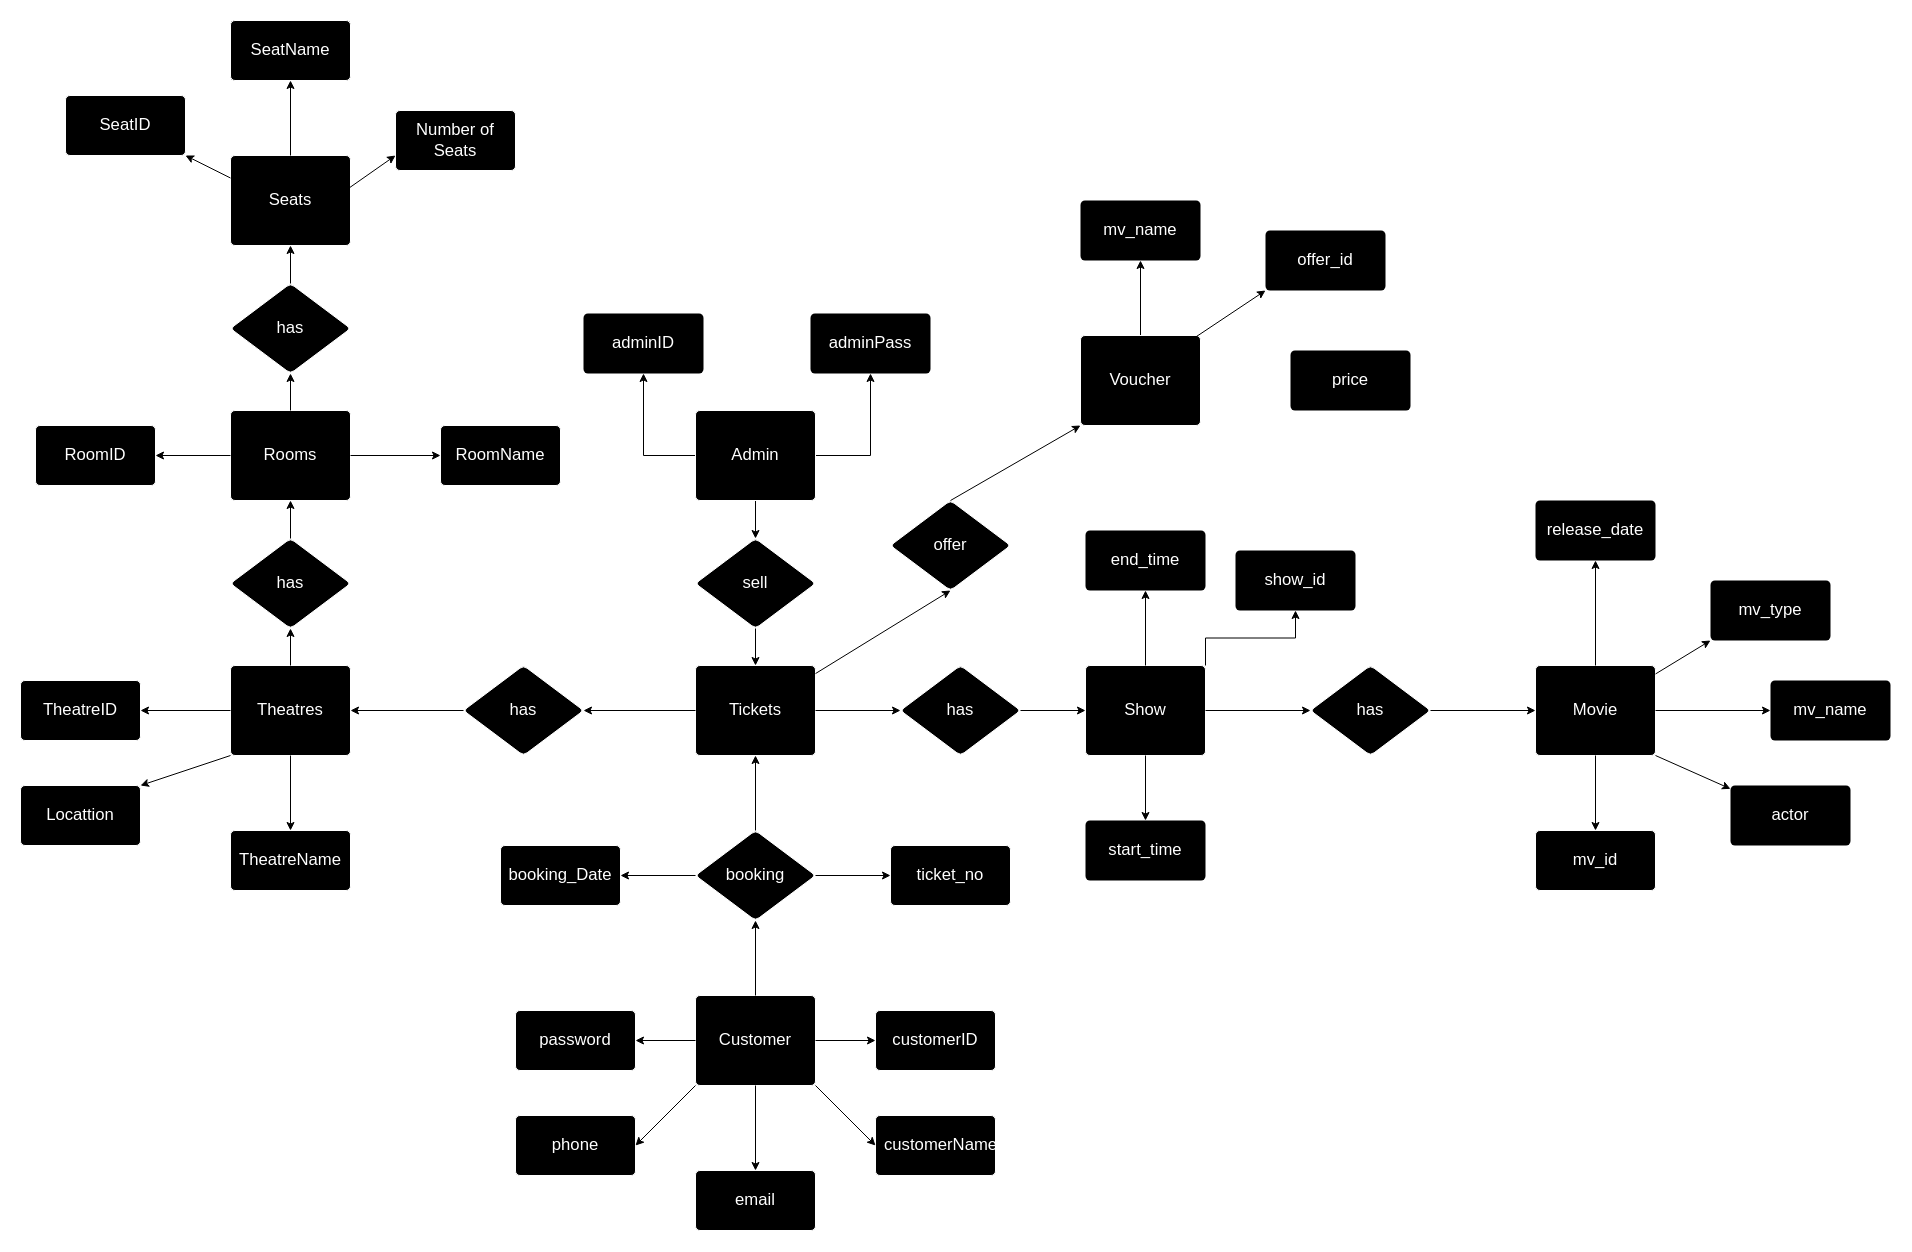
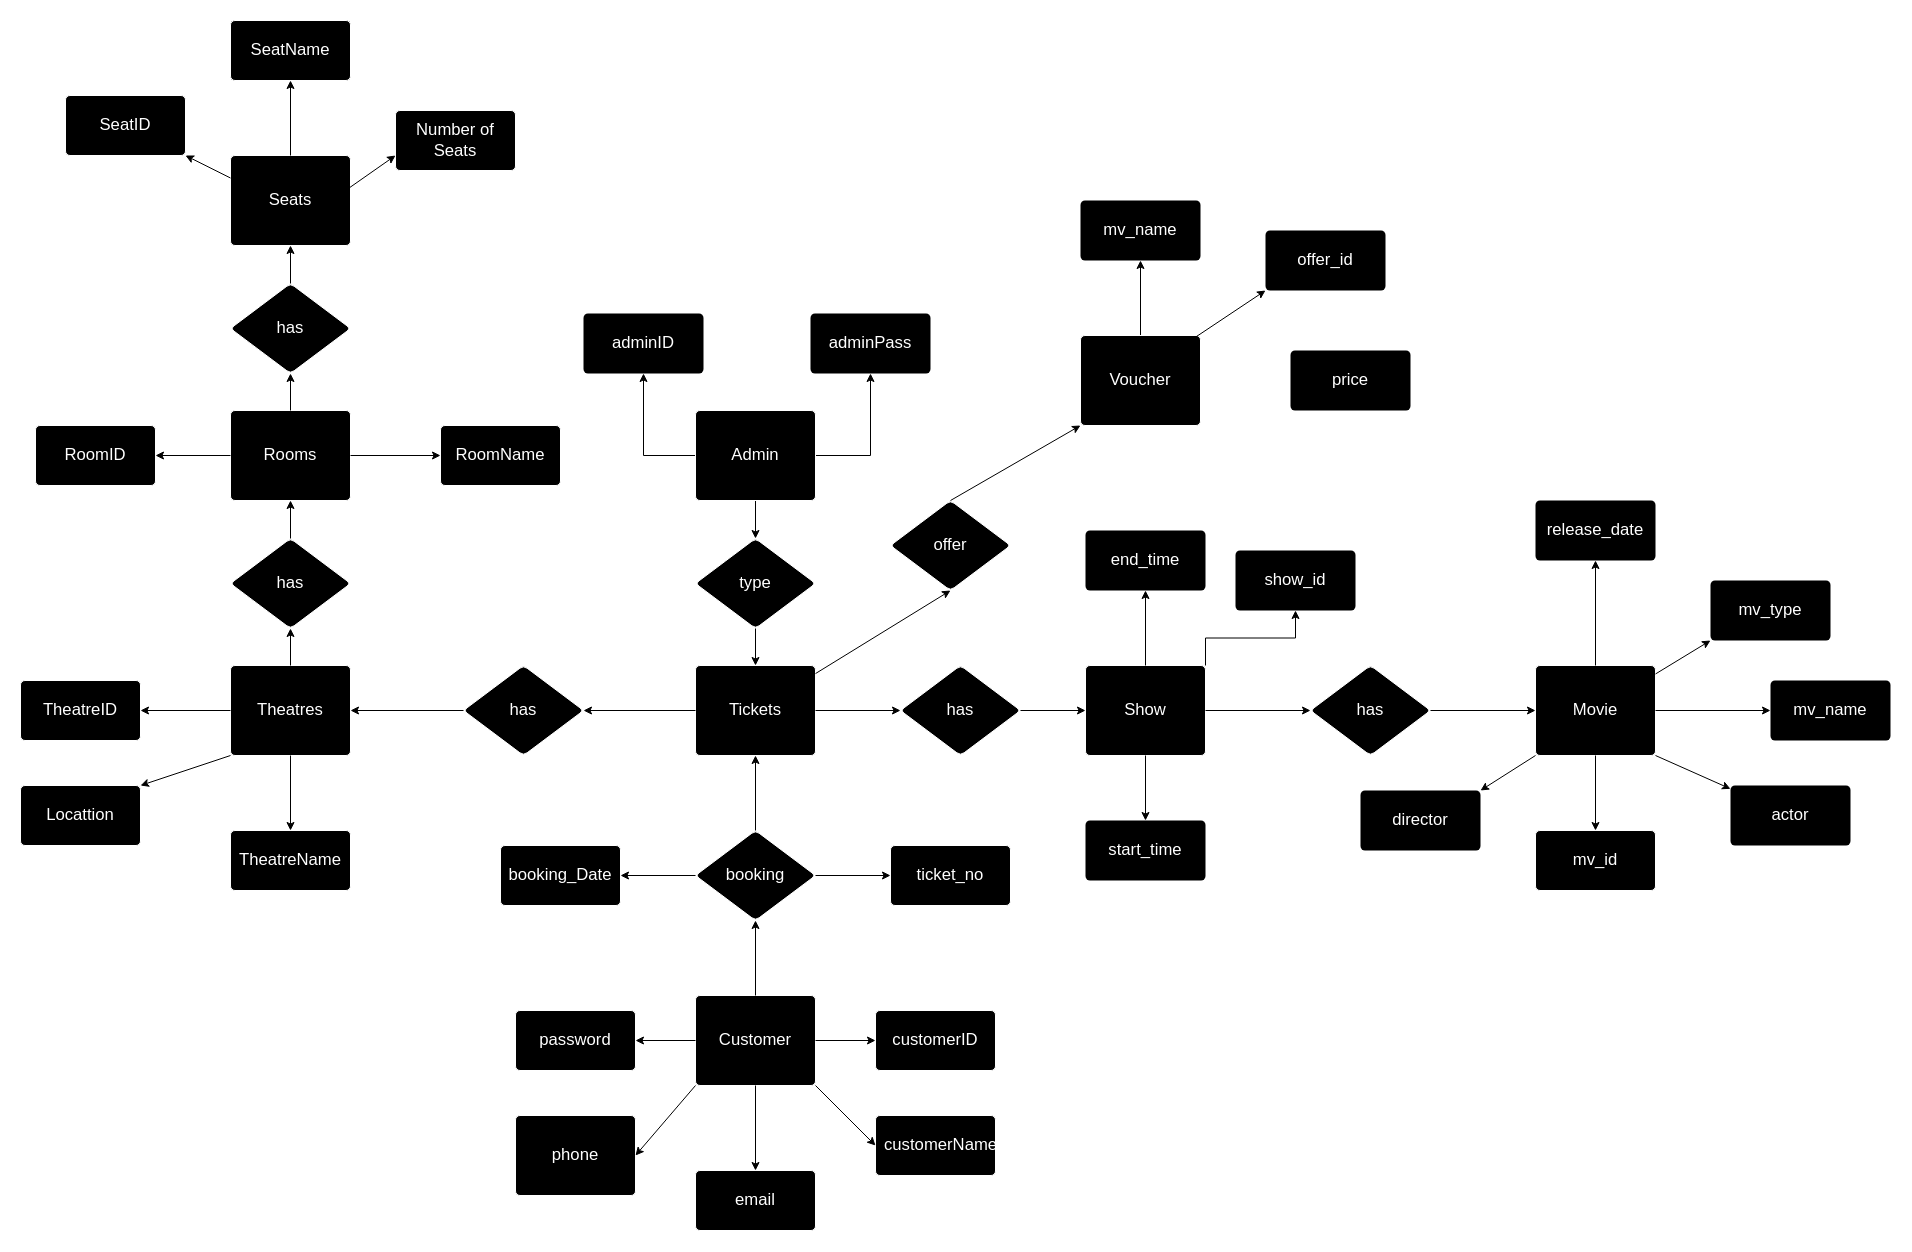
- <mxCell id="115" value="sell" style="html=1;overflow=block;blockSpacing=1;whiteSpace=wrap;rhombus;fontSize=16.7;spacing=3.8;strokeColor=#FFFFFF;rounded=1;absoluteArcSize=1;arcSize=9;fillColor=#unset;strokeWidth=NaN;lucidId=nFT9i88-t6_p;fontColor=#FFFFFF;" vertex="1" parent="1"><mxGeometry x="695" y="538" width="120" height="90" as="geometry" /></mxCell>
+ <mxCell id="115" value="type" style="html=1;overflow=block;blockSpacing=1;whiteSpace=wrap;rhombus;fontSize=16.7;spacing=3.8;strokeColor=#FFFFFF;rounded=1;absoluteArcSize=1;arcSize=9;fillColor=#unset;strokeWidth=NaN;lucidId=nFT9i88-t6_p;fontColor=#FFFFFF;" vertex="1" parent="1"><mxGeometry x="695" y="538" width="120" height="90" as="geometry" /></mxCell>
+ <mxCell id="101" value="" style="endArrow=classic;html=1;rounded=0;exitX=0;exitY=1;exitDx=0;exitDy=0;entryX=1;entryY=0;entryDx=0;entryDy=0;" edge="1" parent="1" source="15" target="105"><mxGeometry width="50" height="50" relative="1" as="geometry"><mxPoint x="970" y="810" as="sourcePoint" /><mxPoint x="1020" y="760" as="targetPoint" /></mxGeometry></mxCell>
+ <mxCell id="105" value="director" style="html=1;overflow=block;blockSpacing=1;whiteSpace=wrap;fontSize=16.7;spacing=9;strokeColor=#unset;rounded=1;absoluteArcSize=1;arcSize=9;fillColor=#unset;strokeWidth=NaN;lucidId=JLT9qsmtv-Rv;fontColor=#FFFFFF;" vertex="1" parent="1"><mxGeometry x="1360" y="790" width="120" height="60" as="geometry" /></mxCell>
- <mxCell id="56" value="phone" style="html=1;overflow=block;blockSpacing=1;whiteSpace=wrap;fontSize=16.7;spacing=3.8;strokeColor=#FFFFFF;rounded=1;absoluteArcSize=1;arcSize=9;fillColor=#unset;strokeWidth=NaN;lucidId=KHT9m7wF.dC-;fontColor=#FFFFFF;" vertex="1" parent="1"><mxGeometry x="515" y="1115" width="120" height="60" as="geometry" /></mxCell>
+ <mxCell id="56" value="phone" style="html=1;overflow=block;blockSpacing=1;whiteSpace=wrap;fontSize=16.7;spacing=3.8;strokeColor=#FFFFFF;rounded=1;absoluteArcSize=1;arcSize=9;fillColor=#unset;strokeWidth=NaN;lucidId=KHT9m7wF.dC-;fontColor=#FFFFFF;" vertex="1" parent="1"><mxGeometry x="515" y="1115" width="120" height="80" as="geometry" /></mxCell>
